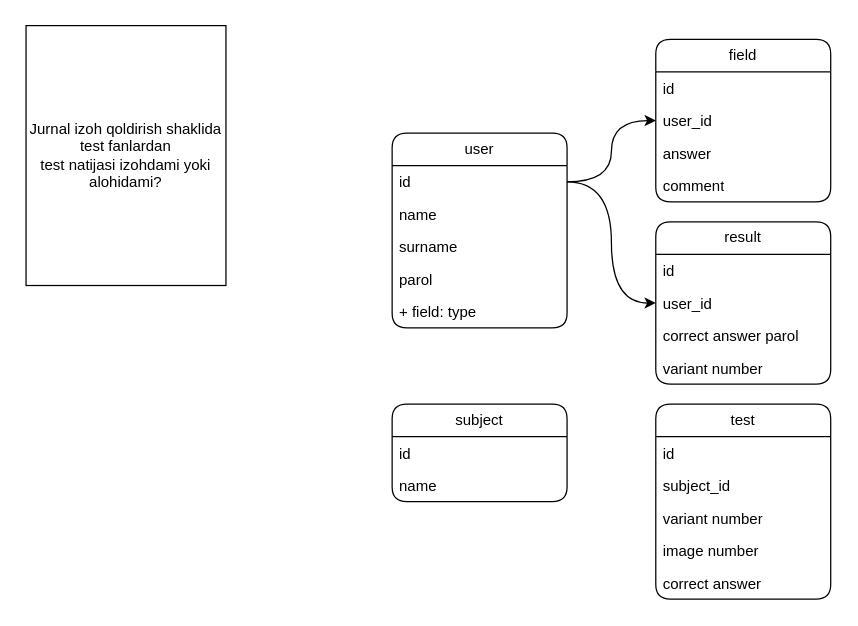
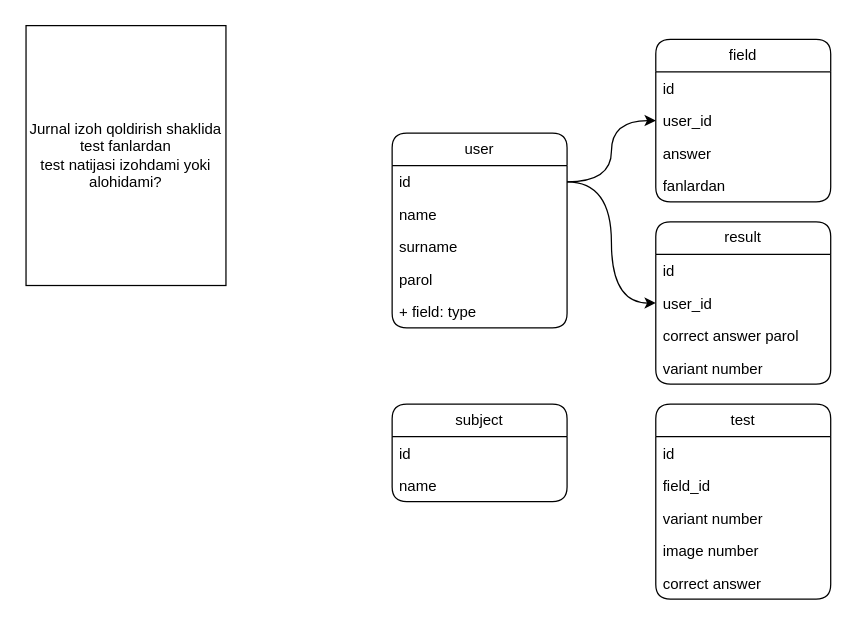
- <mxCell id="13" value="comment" style="text;strokeColor=none;fillColor=none;align=left;verticalAlign=top;spacingLeft=4;spacingRight=4;overflow=hidden;rotatable=0;points=[[0,0.5],[1,0.5]];portConstraint=eastwest;whiteSpace=wrap;html=1;" vertex="1" parent="9"><mxGeometry y="104" width="140" height="26" as="geometry" /></mxCell>
+ <mxCell id="13" value="fanlardan" style="text;strokeColor=none;fillColor=none;align=left;verticalAlign=top;spacingLeft=4;spacingRight=4;overflow=hidden;rotatable=0;points=[[0,0.5],[1,0.5]];portConstraint=eastwest;whiteSpace=wrap;html=1;" vertex="1" parent="9"><mxGeometry y="104" width="140" height="26" as="geometry" /></mxCell>
- <mxCell id="20" value="subject_id" style="text;strokeColor=none;fillColor=none;align=left;verticalAlign=top;spacingLeft=4;spacingRight=4;overflow=hidden;rotatable=0;points=[[0,0.5],[1,0.5]];portConstraint=eastwest;whiteSpace=wrap;html=1;" vertex="1" parent="18"><mxGeometry y="52" width="140" height="26" as="geometry" /></mxCell>
+ <mxCell id="20" value="field_id" style="text;strokeColor=none;fillColor=none;align=left;verticalAlign=top;spacingLeft=4;spacingRight=4;overflow=hidden;rotatable=0;points=[[0,0.5],[1,0.5]];portConstraint=eastwest;whiteSpace=wrap;html=1;" vertex="1" parent="18"><mxGeometry y="52" width="140" height="26" as="geometry" /></mxCell>
